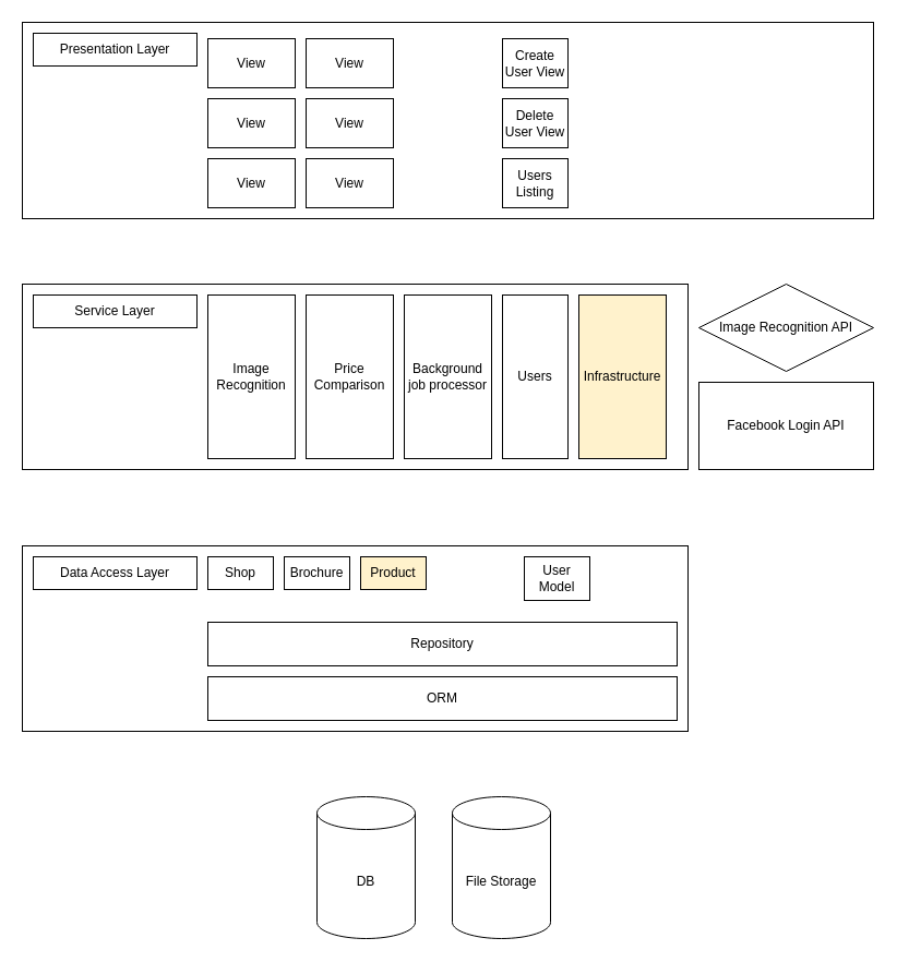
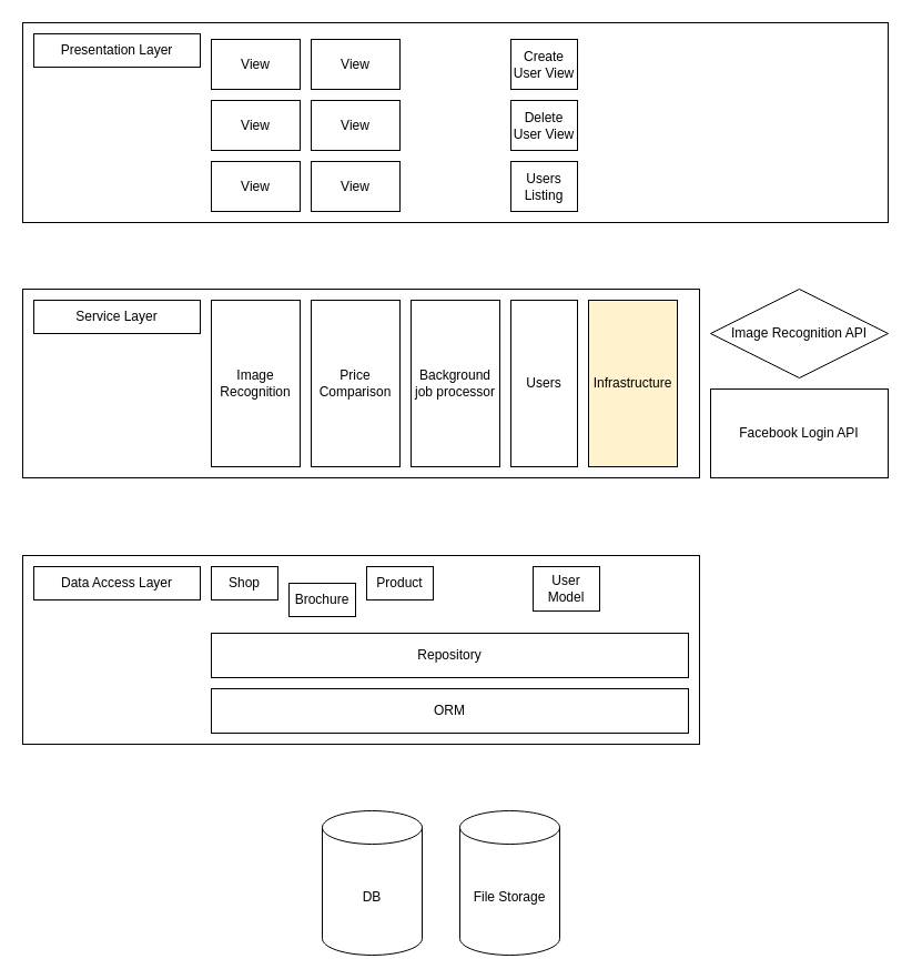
- <mxCell id="29" value="Brochure" style="rounded=0;whiteSpace=wrap;html=1;" vertex="1" parent="1"><mxGeometry x="260" y="510" width="60" height="30" as="geometry" /></mxCell>
+ <mxCell id="29" value="Brochure" style="rounded=0;whiteSpace=wrap;html=1;" vertex="1" parent="1"><mxGeometry x="260" y="525" width="60" height="30" as="geometry" /></mxCell>
- <mxCell id="31" value="Product" style="rounded=0;whiteSpace=wrap;html=1;fillColor=#fff2cc;" vertex="1" parent="1"><mxGeometry x="330" y="510" width="60" height="30" as="geometry" /></mxCell>
+ <mxCell id="31" value="Product" style="rounded=0;whiteSpace=wrap;html=1;" vertex="1" parent="1"><mxGeometry x="330" y="510" width="60" height="30" as="geometry" /></mxCell>
